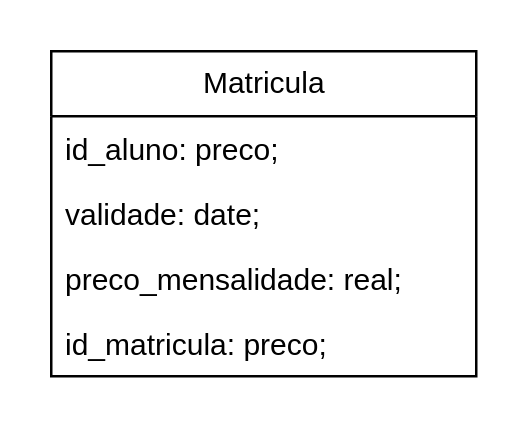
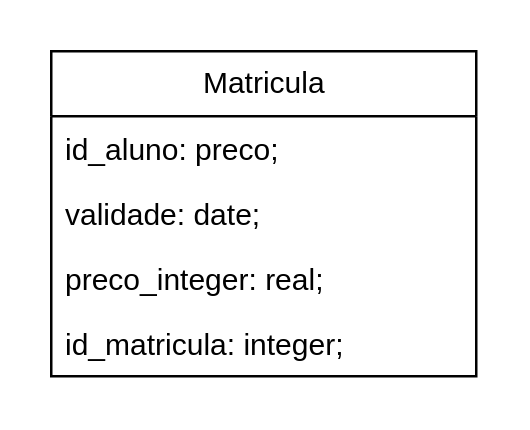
- <mxCell id="5" value="preco_mensalidade: real;" style="text;strokeColor=none;fillColor=none;align=left;verticalAlign=top;spacingLeft=4;spacingRight=4;overflow=hidden;rotatable=0;points=[[0,0.5],[1,0.5]];portConstraint=eastwest;whiteSpace=wrap;html=1;" vertex="1" parent="2"><mxGeometry y="78" width="170" height="26" as="geometry" /></mxCell>
+ <mxCell id="5" value="preco_integer: real;" style="text;strokeColor=none;fillColor=none;align=left;verticalAlign=top;spacingLeft=4;spacingRight=4;overflow=hidden;rotatable=0;points=[[0,0.5],[1,0.5]];portConstraint=eastwest;whiteSpace=wrap;html=1;" vertex="1" parent="2"><mxGeometry y="78" width="170" height="26" as="geometry" /></mxCell>
- <mxCell id="6" value="id_matricula: preco;" style="text;strokeColor=none;fillColor=none;align=left;verticalAlign=top;spacingLeft=4;spacingRight=4;overflow=hidden;rotatable=0;points=[[0,0.5],[1,0.5]];portConstraint=eastwest;whiteSpace=wrap;html=1;" vertex="1" parent="2"><mxGeometry y="104" width="170" height="26" as="geometry" /></mxCell>
+ <mxCell id="6" value="id_matricula: integer;" style="text;strokeColor=none;fillColor=none;align=left;verticalAlign=top;spacingLeft=4;spacingRight=4;overflow=hidden;rotatable=0;points=[[0,0.5],[1,0.5]];portConstraint=eastwest;whiteSpace=wrap;html=1;" vertex="1" parent="2"><mxGeometry y="104" width="170" height="26" as="geometry" /></mxCell>
